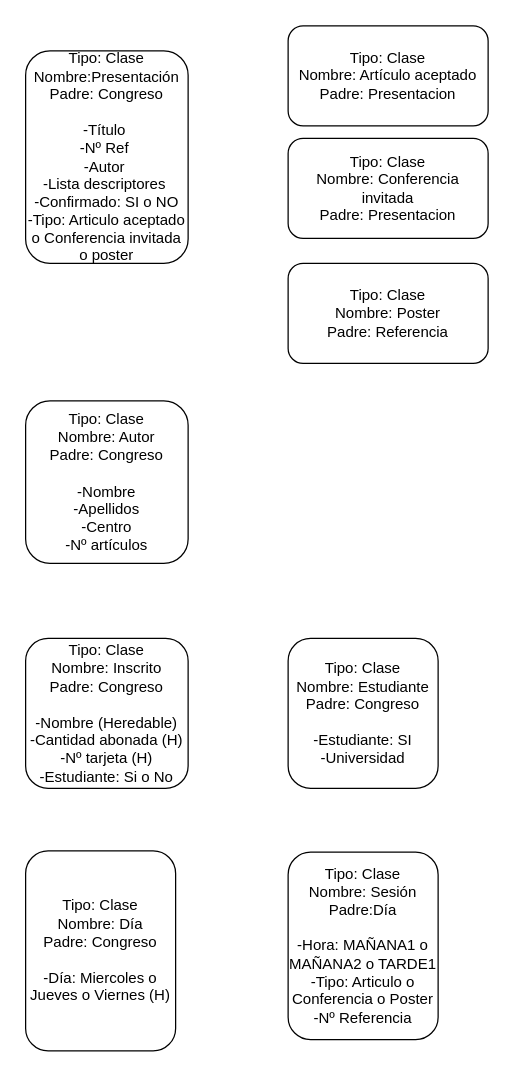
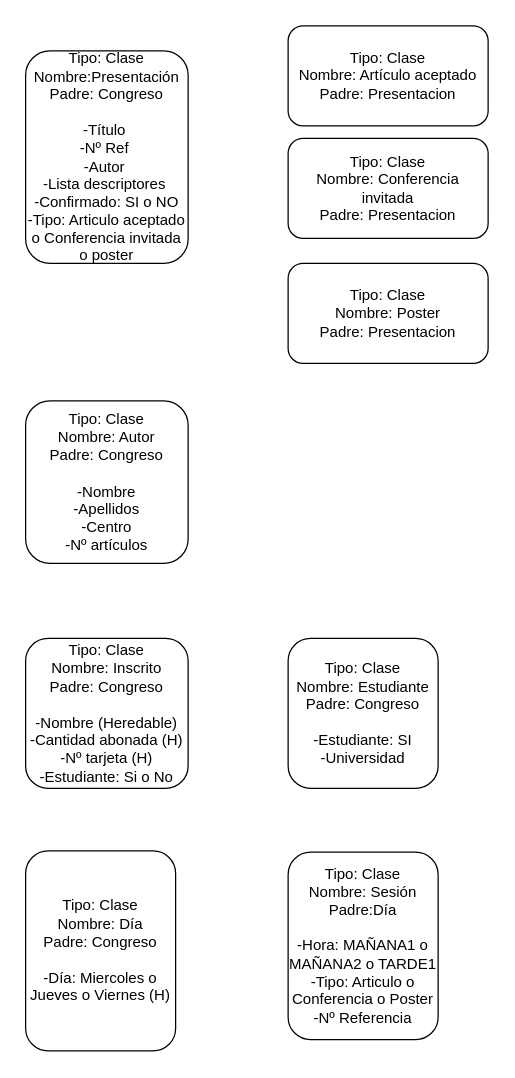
- <mxCell id="5" value="Tipo: Clase&lt;br&gt;Nombre: Poster&lt;br&gt;Padre: Referencia" style="rounded=1;whiteSpace=wrap;html=1;" vertex="1" parent="1"><mxGeometry x="230" y="210" width="160" height="80" as="geometry" /></mxCell>
+ <mxCell id="5" value="Tipo: Clase&lt;br&gt;Nombre: Poster&lt;br&gt;Padre: Presentacion" style="rounded=1;whiteSpace=wrap;html=1;" vertex="1" parent="1"><mxGeometry x="230" y="210" width="160" height="80" as="geometry" /></mxCell>
